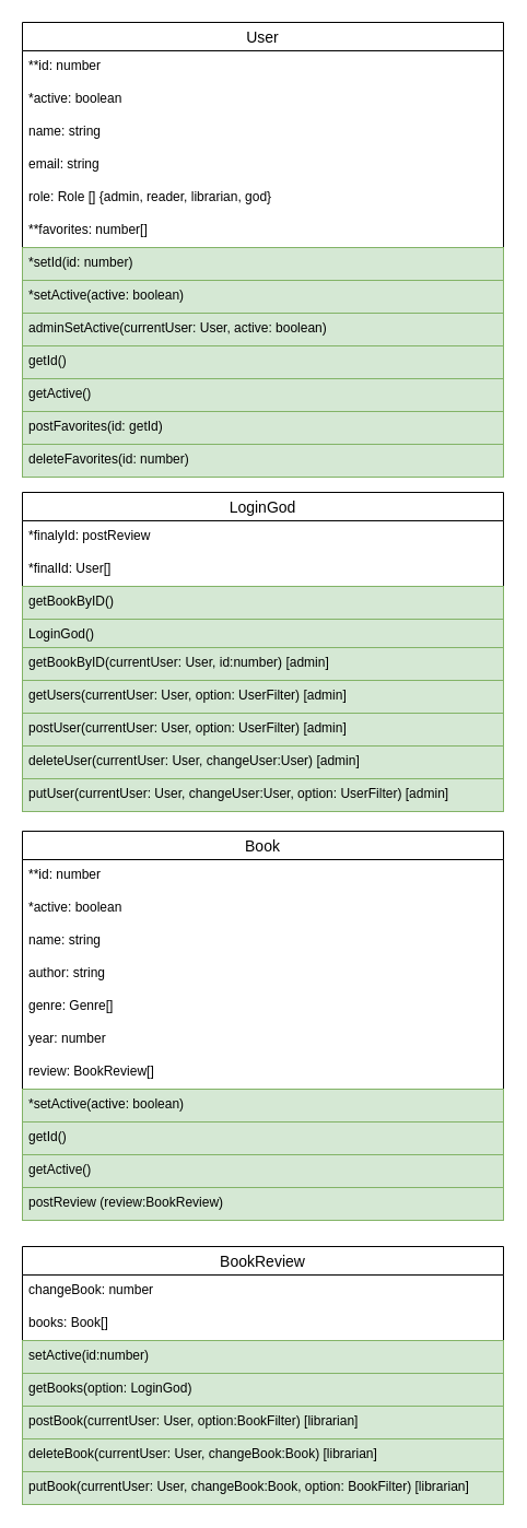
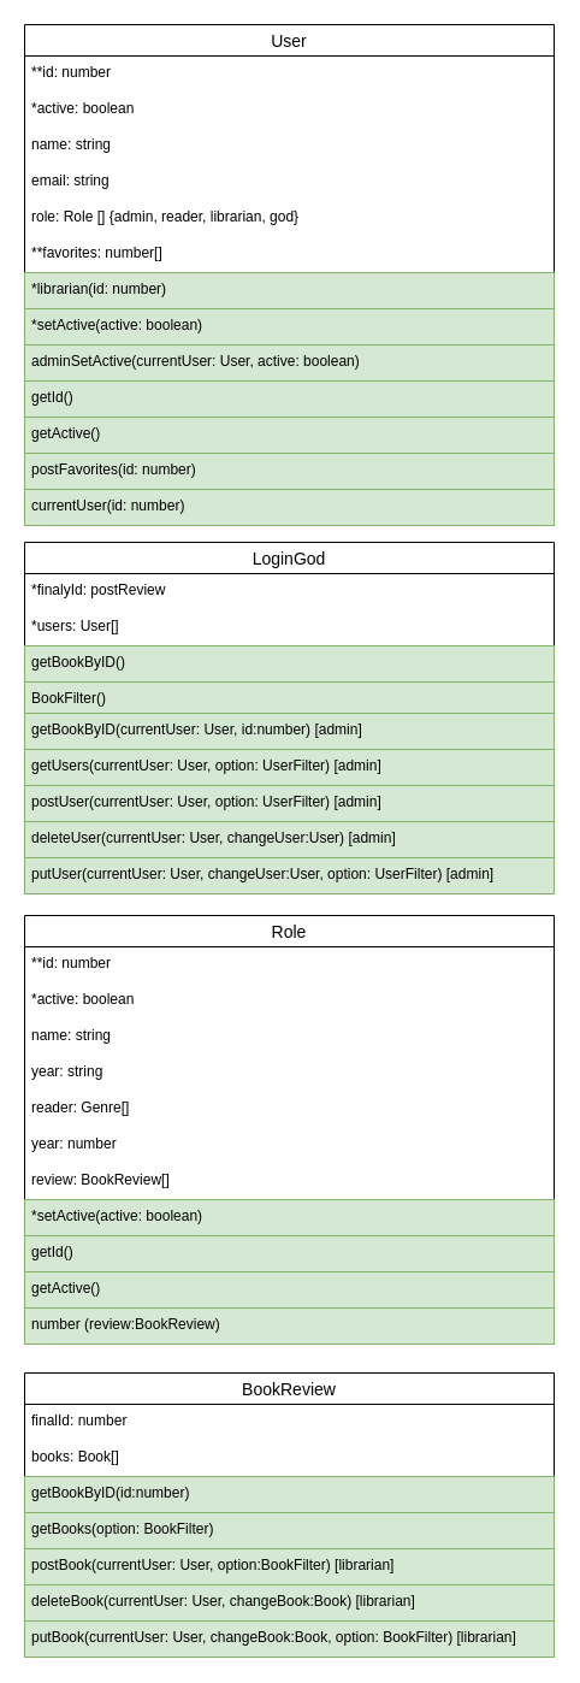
- <mxCell id="9" value="*setId(id: number)" style="text;strokeColor=#82b366;fillColor=#d5e8d4;spacingLeft=4;spacingRight=4;overflow=hidden;rotatable=0;points=[[0,0.5],[1,0.5]];portConstraint=eastwest;fontSize=12;" parent="2" vertex="1"><mxGeometry y="206" width="440" height="30" as="geometry" /></mxCell>
+ <mxCell id="9" value="*librarian(id: number)" style="text;strokeColor=#82b366;fillColor=#d5e8d4;spacingLeft=4;spacingRight=4;overflow=hidden;rotatable=0;points=[[0,0.5],[1,0.5]];portConstraint=eastwest;fontSize=12;" parent="2" vertex="1"><mxGeometry y="206" width="440" height="30" as="geometry" /></mxCell>
- <mxCell id="14" value="postFavorites(id: getId)" style="text;strokeColor=#82b366;fillColor=#d5e8d4;spacingLeft=4;spacingRight=4;overflow=hidden;rotatable=0;points=[[0,0.5],[1,0.5]];portConstraint=eastwest;fontSize=12;" parent="2" vertex="1"><mxGeometry y="356" width="440" height="30" as="geometry" /></mxCell>
+ <mxCell id="14" value="postFavorites(id: number)" style="text;strokeColor=#82b366;fillColor=#d5e8d4;spacingLeft=4;spacingRight=4;overflow=hidden;rotatable=0;points=[[0,0.5],[1,0.5]];portConstraint=eastwest;fontSize=12;" parent="2" vertex="1"><mxGeometry y="356" width="440" height="30" as="geometry" /></mxCell>
- <mxCell id="15" value="deleteFavorites(id: number)" style="text;strokeColor=#82b366;fillColor=#d5e8d4;spacingLeft=4;spacingRight=4;overflow=hidden;rotatable=0;points=[[0,0.5],[1,0.5]];portConstraint=eastwest;fontSize=12;" parent="2" vertex="1"><mxGeometry y="386" width="440" height="30" as="geometry" /></mxCell>
+ <mxCell id="15" value="currentUser(id: number)" style="text;strokeColor=#82b366;fillColor=#d5e8d4;spacingLeft=4;spacingRight=4;overflow=hidden;rotatable=0;points=[[0,0.5],[1,0.5]];portConstraint=eastwest;fontSize=12;" parent="2" vertex="1"><mxGeometry y="386" width="440" height="30" as="geometry" /></mxCell>
- <mxCell id="18" value="*finalId: User[]" style="text;strokeColor=none;fillColor=none;spacingLeft=4;spacingRight=4;overflow=hidden;rotatable=0;points=[[0,0.5],[1,0.5]];portConstraint=eastwest;fontSize=12;" parent="16" vertex="1"><mxGeometry y="56" width="440" height="30" as="geometry" /></mxCell>
+ <mxCell id="18" value="*users: User[]" style="text;strokeColor=none;fillColor=none;spacingLeft=4;spacingRight=4;overflow=hidden;rotatable=0;points=[[0,0.5],[1,0.5]];portConstraint=eastwest;fontSize=12;" parent="16" vertex="1"><mxGeometry y="56" width="440" height="30" as="geometry" /></mxCell>
- <mxCell id="20" value="LoginGod()" style="text;strokeColor=#82b366;fillColor=#d5e8d4;spacingLeft=4;spacingRight=4;overflow=hidden;rotatable=0;points=[[0,0.5],[1,0.5]];portConstraint=eastwest;fontSize=12;" parent="16" vertex="1"><mxGeometry y="116" width="440" height="26" as="geometry" /></mxCell>
+ <mxCell id="20" value="BookFilter()" style="text;strokeColor=#82b366;fillColor=#d5e8d4;spacingLeft=4;spacingRight=4;overflow=hidden;rotatable=0;points=[[0,0.5],[1,0.5]];portConstraint=eastwest;fontSize=12;" parent="16" vertex="1"><mxGeometry y="116" width="440" height="26" as="geometry" /></mxCell>
- <mxCell id="34" value="Book" style="swimlane;fontStyle=0;childLayout=stackLayout;horizontal=1;startSize=26;horizontalStack=0;resizeParent=1;resizeParentMax=0;resizeLast=0;collapsible=1;marginBottom=0;align=center;fontSize=14;" parent="1" vertex="1"><mxGeometry x="20" y="760" width="440" height="356" as="geometry" /></mxCell>
+ <mxCell id="34" value="Role" style="swimlane;fontStyle=0;childLayout=stackLayout;horizontal=1;startSize=26;horizontalStack=0;resizeParent=1;resizeParentMax=0;resizeLast=0;collapsible=1;marginBottom=0;align=center;fontSize=14;" parent="1" vertex="1"><mxGeometry x="20" y="760" width="440" height="356" as="geometry" /></mxCell>
- <mxCell id="38" value="author: string" style="text;strokeColor=none;fillColor=none;spacingLeft=4;spacingRight=4;overflow=hidden;rotatable=0;points=[[0,0.5],[1,0.5]];portConstraint=eastwest;fontSize=12;" parent="34" vertex="1"><mxGeometry y="116" width="440" height="30" as="geometry" /></mxCell>
+ <mxCell id="38" value="year: string" style="text;strokeColor=none;fillColor=none;spacingLeft=4;spacingRight=4;overflow=hidden;rotatable=0;points=[[0,0.5],[1,0.5]];portConstraint=eastwest;fontSize=12;" parent="34" vertex="1"><mxGeometry y="116" width="440" height="30" as="geometry" /></mxCell>
- <mxCell id="39" value="genre: Genre[]" style="text;strokeColor=none;fillColor=none;spacingLeft=4;spacingRight=4;overflow=hidden;rotatable=0;points=[[0,0.5],[1,0.5]];portConstraint=eastwest;fontSize=12;" parent="34" vertex="1"><mxGeometry y="146" width="440" height="30" as="geometry" /></mxCell>
+ <mxCell id="39" value="reader: Genre[]" style="text;strokeColor=none;fillColor=none;spacingLeft=4;spacingRight=4;overflow=hidden;rotatable=0;points=[[0,0.5],[1,0.5]];portConstraint=eastwest;fontSize=12;" parent="34" vertex="1"><mxGeometry y="146" width="440" height="30" as="geometry" /></mxCell>
- <mxCell id="45" value="postReview (review:BookReview)" style="text;strokeColor=#82b366;fillColor=#d5e8d4;spacingLeft=4;spacingRight=4;overflow=hidden;rotatable=0;points=[[0,0.5],[1,0.5]];portConstraint=eastwest;fontSize=12;" vertex="1" parent="34"><mxGeometry y="326" width="440" height="30" as="geometry" /></mxCell>
+ <mxCell id="45" value="number (review:BookReview)" style="text;strokeColor=#82b366;fillColor=#d5e8d4;spacingLeft=4;spacingRight=4;overflow=hidden;rotatable=0;points=[[0,0.5],[1,0.5]];portConstraint=eastwest;fontSize=12;" vertex="1" parent="34"><mxGeometry y="326" width="440" height="30" as="geometry" /></mxCell>
- <mxCell id="27" value="changeBook: number" style="text;strokeColor=none;fillColor=none;spacingLeft=4;spacingRight=4;overflow=hidden;rotatable=0;points=[[0,0.5],[1,0.5]];portConstraint=eastwest;fontSize=12;" vertex="1" parent="26"><mxGeometry y="26" width="440" height="30" as="geometry" /></mxCell>
+ <mxCell id="27" value="finalId: number" style="text;strokeColor=none;fillColor=none;spacingLeft=4;spacingRight=4;overflow=hidden;rotatable=0;points=[[0,0.5],[1,0.5]];portConstraint=eastwest;fontSize=12;" vertex="1" parent="26"><mxGeometry y="26" width="440" height="30" as="geometry" /></mxCell>
- <mxCell id="29" value="setActive(id:number)" style="text;strokeColor=#82b366;fillColor=#d5e8d4;spacingLeft=4;spacingRight=4;overflow=hidden;rotatable=0;points=[[0,0.5],[1,0.5]];portConstraint=eastwest;fontSize=12;" vertex="1" parent="26"><mxGeometry y="86" width="440" height="30" as="geometry" /></mxCell>
+ <mxCell id="29" value="getBookByID(id:number)" style="text;strokeColor=#82b366;fillColor=#d5e8d4;spacingLeft=4;spacingRight=4;overflow=hidden;rotatable=0;points=[[0,0.5],[1,0.5]];portConstraint=eastwest;fontSize=12;" vertex="1" parent="26"><mxGeometry y="86" width="440" height="30" as="geometry" /></mxCell>
- <mxCell id="30" value="getBooks(option: LoginGod)" style="text;strokeColor=#82b366;fillColor=#d5e8d4;spacingLeft=4;spacingRight=4;overflow=hidden;rotatable=0;points=[[0,0.5],[1,0.5]];portConstraint=eastwest;fontSize=12;" parent="26" vertex="1"><mxGeometry y="116" width="440" height="30" as="geometry" /></mxCell>
+ <mxCell id="30" value="getBooks(option: BookFilter)" style="text;strokeColor=#82b366;fillColor=#d5e8d4;spacingLeft=4;spacingRight=4;overflow=hidden;rotatable=0;points=[[0,0.5],[1,0.5]];portConstraint=eastwest;fontSize=12;" parent="26" vertex="1"><mxGeometry y="116" width="440" height="30" as="geometry" /></mxCell>
